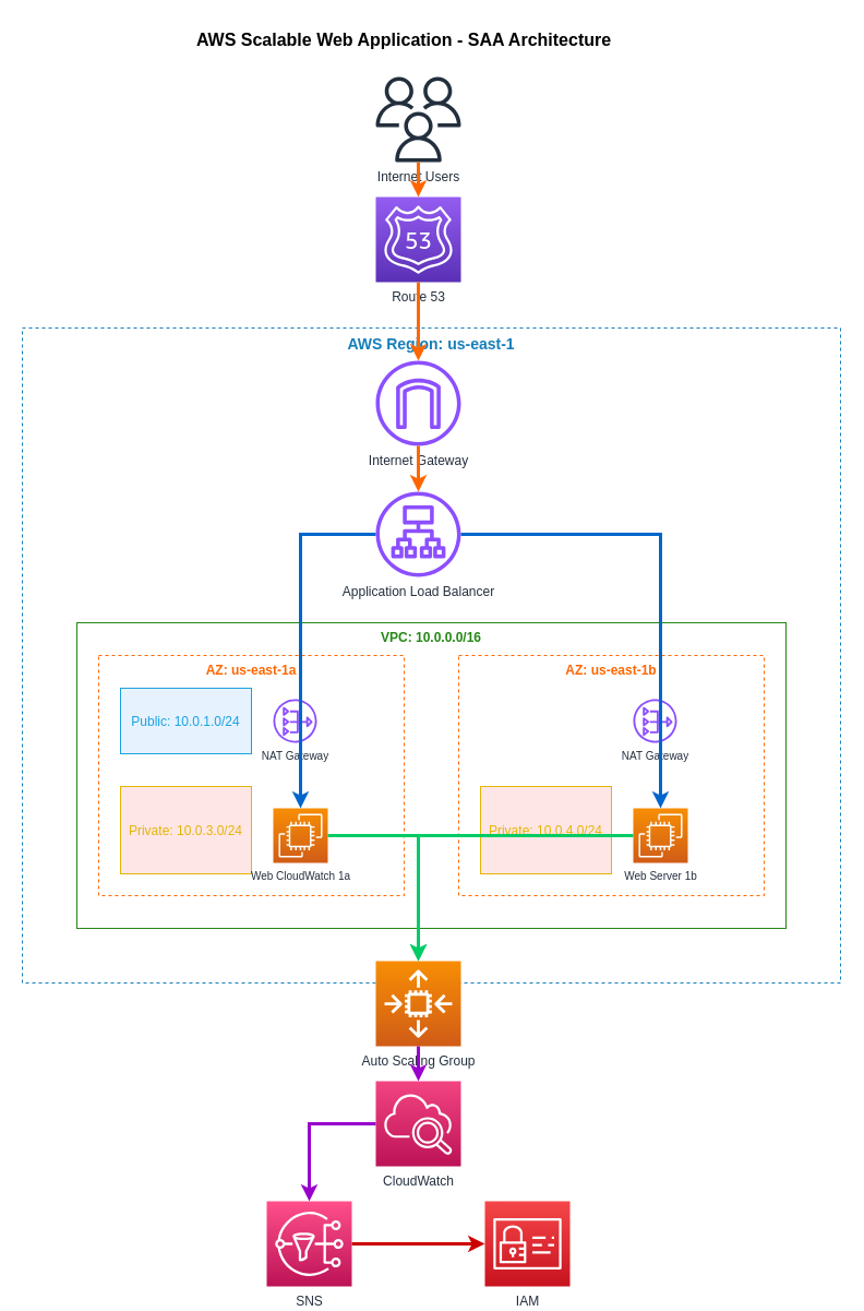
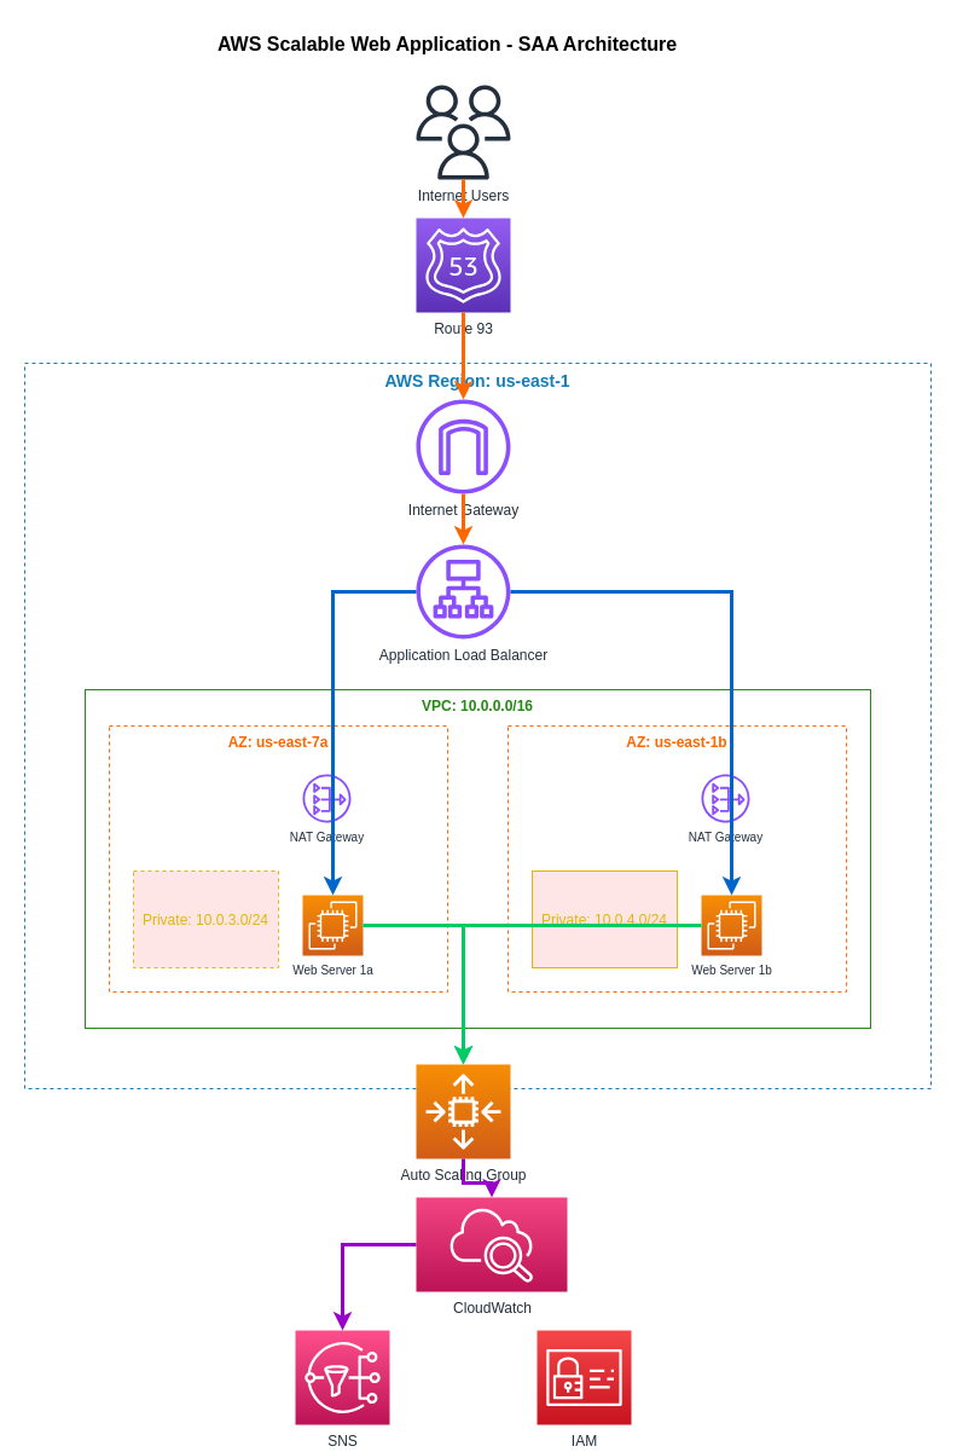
- <mxCell id="4" value="Route 53" style="sketch=0;outlineConnect=0;fontColor=#232F3E;gradientColor=#945DF2;gradientDirection=north;fillColor=#5A30B5;strokeColor=#ffffff;dashed=0;verticalLabelPosition=bottom;verticalAlign=top;align=center;html=1;fontSize=12;fontStyle=0;aspect=fixed;shape=mxgraph.aws4.resourceIcon;resIcon=mxgraph.aws4.route_53;" vertex="1" parent="1"><mxGeometry x="344" y="180" width="78" height="78" as="geometry" /></mxCell>
+ <mxCell id="4" value="Route 93" style="sketch=0;outlineConnect=0;fontColor=#232F3E;gradientColor=#945DF2;gradientDirection=north;fillColor=#5A30B5;strokeColor=#ffffff;dashed=0;verticalLabelPosition=bottom;verticalAlign=top;align=center;html=1;fontSize=12;fontStyle=0;aspect=fixed;shape=mxgraph.aws4.resourceIcon;resIcon=mxgraph.aws4.route_53;" vertex="1" parent="1"><mxGeometry x="344" y="180" width="78" height="78" as="geometry" /></mxCell>
- <mxCell id="9" value="AZ: us-east-1a" style="fillColor=none;strokeColor=#FF6600;dashed=1;verticalAlign=top;fontStyle=1;fontColor=#FF6600;" vertex="1" parent="1"><mxGeometry x="90" y="600" width="280" height="220" as="geometry" /></mxCell>
+ <mxCell id="9" value="AZ: us-east-7a" style="fillColor=none;strokeColor=#FF6600;dashed=1;verticalAlign=top;fontStyle=1;fontColor=#FF6600;" vertex="1" parent="1"><mxGeometry x="90" y="600" width="280" height="220" as="geometry" /></mxCell>
- <mxCell id="11" value="Public: 10.0.1.0/24" style="fillColor=#E6F3FF;strokeColor=#1BA1E2;fontColor=#1BA1E2;" vertex="1" parent="1"><mxGeometry x="110" y="630" width="120" height="60" as="geometry" /></mxCell>
- <mxCell id="12" value="Private: 10.0.3.0/24" style="fillColor=#FFE6E6;strokeColor=#E3B505;fontColor=#E3B505;" vertex="1" parent="1"><mxGeometry x="110" y="720" width="120" height="80" as="geometry" /></mxCell>
+ <mxCell id="12" value="Private: 10.0.3.0/24" style="fillColor=#FFE6E6;strokeColor=#E3B505;fontColor=#E3B505;dashed=1;" vertex="1" parent="1"><mxGeometry x="110" y="720" width="120" height="80" as="geometry" /></mxCell>
- <mxCell id="16" value="Web CloudWatch 1a" style="sketch=0;outlineConnect=0;fontColor=#232F3E;gradientColor=#F78E04;gradientDirection=north;fillColor=#D05C17;strokeColor=#ffffff;dashed=0;verticalLabelPosition=bottom;verticalAlign=top;align=center;html=1;fontSize=10;fontStyle=0;aspect=fixed;shape=mxgraph.aws4.resourceIcon;resIcon=mxgraph.aws4.ec2;" vertex="1" parent="1"><mxGeometry x="250" y="740" width="50" height="50" as="geometry" /></mxCell>
+ <mxCell id="16" value="Web Server 1a" style="sketch=0;outlineConnect=0;fontColor=#232F3E;gradientColor=#F78E04;gradientDirection=north;fillColor=#D05C17;strokeColor=#ffffff;dashed=0;verticalLabelPosition=bottom;verticalAlign=top;align=center;html=1;fontSize=10;fontStyle=0;aspect=fixed;shape=mxgraph.aws4.resourceIcon;resIcon=mxgraph.aws4.ec2;" vertex="1" parent="1"><mxGeometry x="250" y="740" width="50" height="50" as="geometry" /></mxCell>
- <mxCell id="19" value="CloudWatch" style="sketch=0;outlineConnect=0;fontColor=#232F3E;gradientColor=#F34482;gradientDirection=north;fillColor=#BC1356;strokeColor=#ffffff;dashed=0;verticalLabelPosition=bottom;verticalAlign=top;align=center;html=1;fontSize=12;fontStyle=0;aspect=fixed;shape=mxgraph.aws4.resourceIcon;resIcon=mxgraph.aws4.cloudwatch_2;" vertex="1" parent="1"><mxGeometry x="344" y="990" width="78" height="78" as="geometry" /></mxCell>
+ <mxCell id="19" value="CloudWatch" style="sketch=0;outlineConnect=0;fontColor=#232F3E;gradientColor=#F34482;gradientDirection=north;fillColor=#BC1356;strokeColor=#ffffff;dashed=0;verticalLabelPosition=bottom;verticalAlign=top;align=center;html=1;fontSize=12;fontStyle=0;aspect=fixed;shape=mxgraph.aws4.resourceIcon;resIcon=mxgraph.aws4.cloudwatch_2;" vertex="1" parent="1"><mxGeometry x="344" y="990" width="125" height="78" as="geometry" /></mxCell>
- <mxCell id="31" style="edgeStyle=orthogonalEdgeStyle;rounded=0;orthogonalLoop=1;jettySize=auto;html=1;strokeWidth=3;strokeColor=#CC0000;" edge="1" parent="1" source="20" target="21"><mxGeometry relative="1" as="geometry" /></mxCell>
